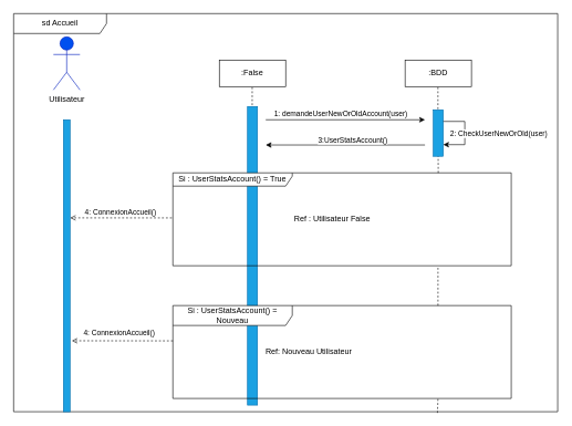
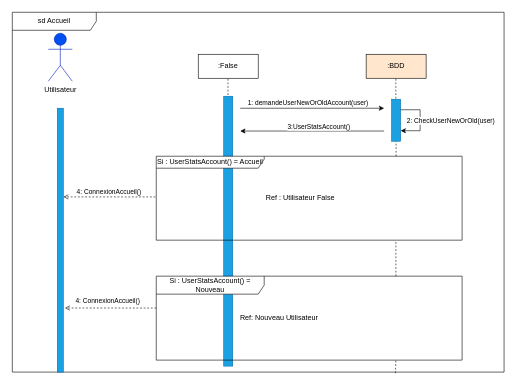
- <mxCell id="10" value=":BDD" style="whiteSpace=wrap;html=1;align=center;fontColor=#000000;" parent="1" vertex="1"><mxGeometry x="610" y="90" width="100" height="40" as="geometry" /></mxCell>
+ <mxCell id="10" value=":BDD" style="whiteSpace=wrap;html=1;align=center;fontColor=#000000;fillColor=#ffe6cc;" parent="1" vertex="1"><mxGeometry x="610" y="90" width="100" height="40" as="geometry" /></mxCell>
- <mxCell id="6" value="Si : UserStatsAccount() = True" style="shape=umlFrame;whiteSpace=wrap;html=1;fontColor=#000000;width=180;height=20;movable=1;resizable=1;rotatable=1;deletable=1;editable=1;connectable=1;" parent="1" vertex="1"><mxGeometry x="260" y="260" width="510" height="140" as="geometry" /></mxCell>
+ <mxCell id="6" value="Si : UserStatsAccount() = Accueil" style="shape=umlFrame;whiteSpace=wrap;html=1;fontColor=#000000;width=180;height=20;movable=1;resizable=1;rotatable=1;deletable=1;editable=1;connectable=1;" parent="1" vertex="1"><mxGeometry x="260" y="260" width="510" height="140" as="geometry" /></mxCell>
